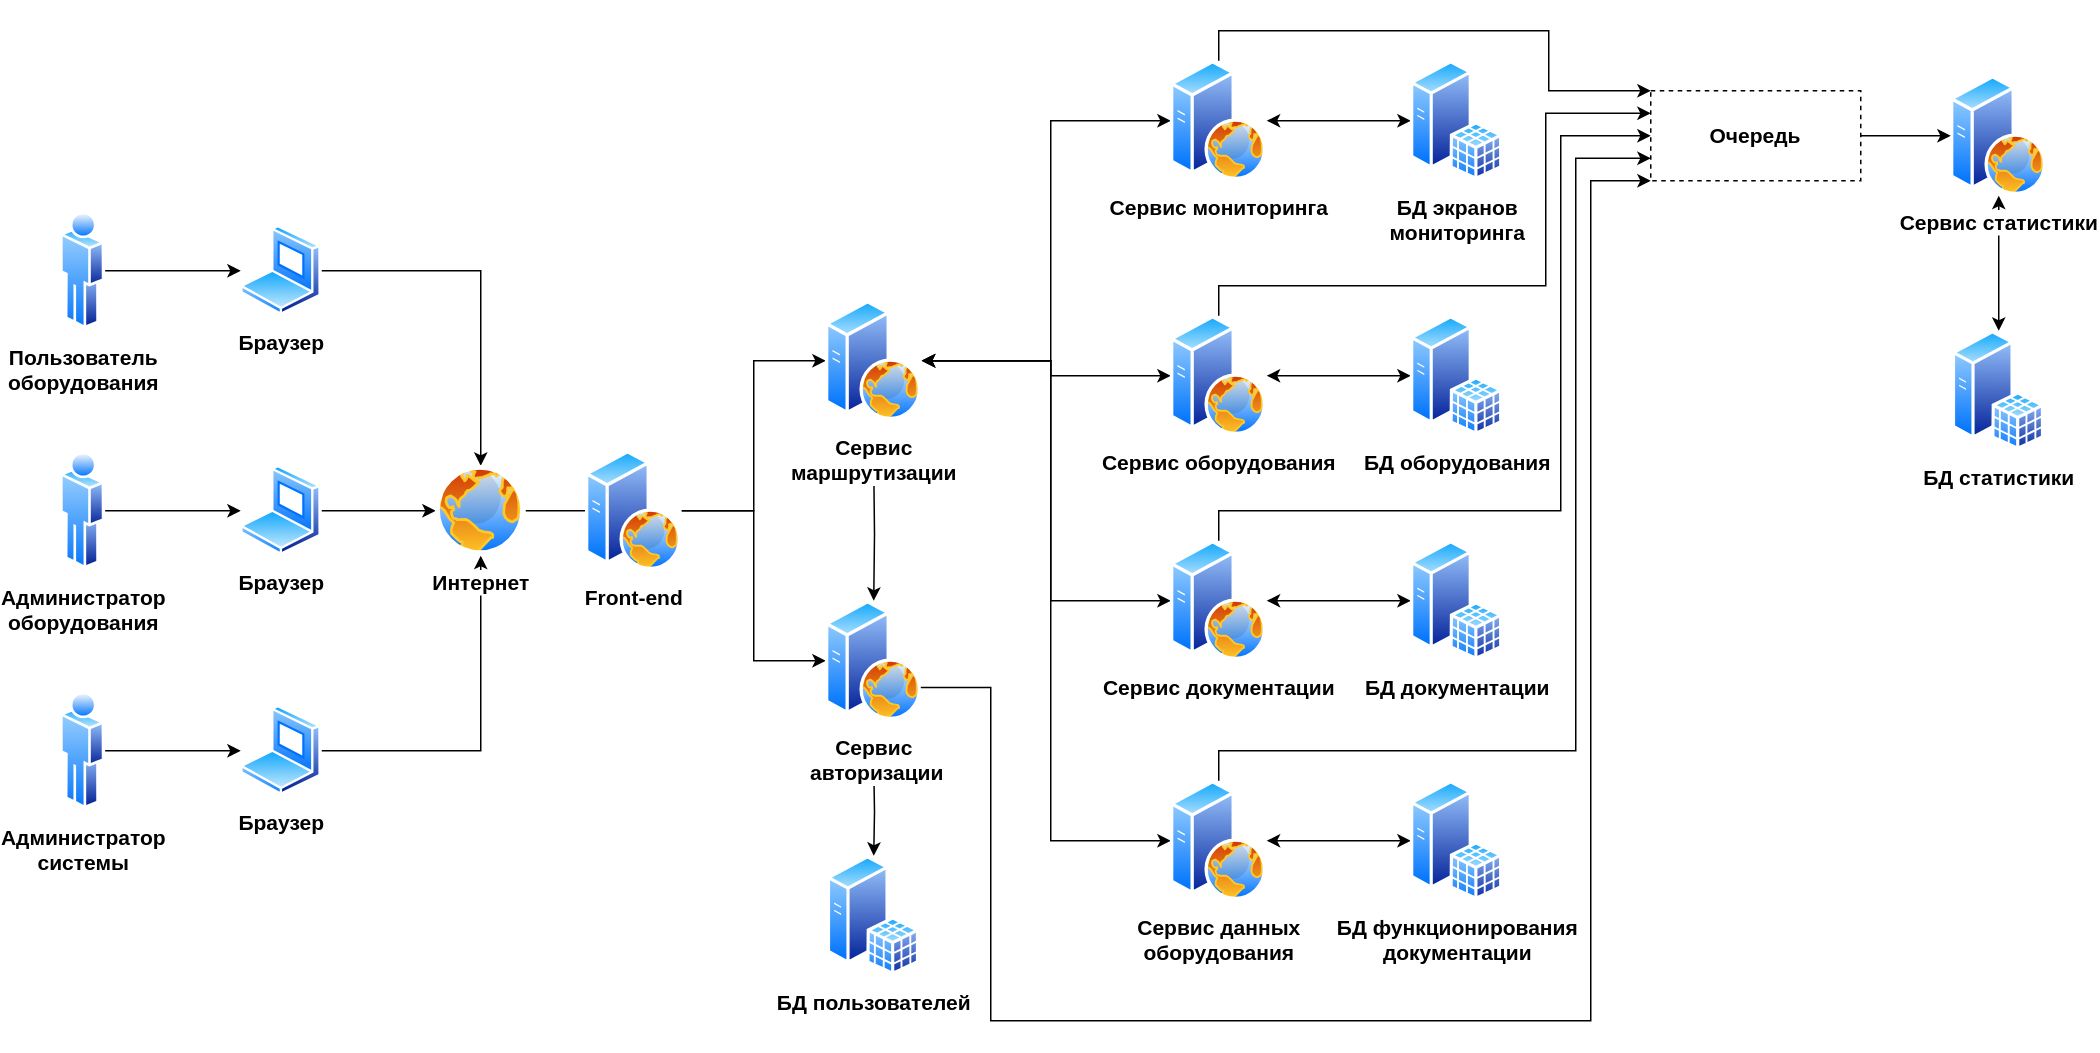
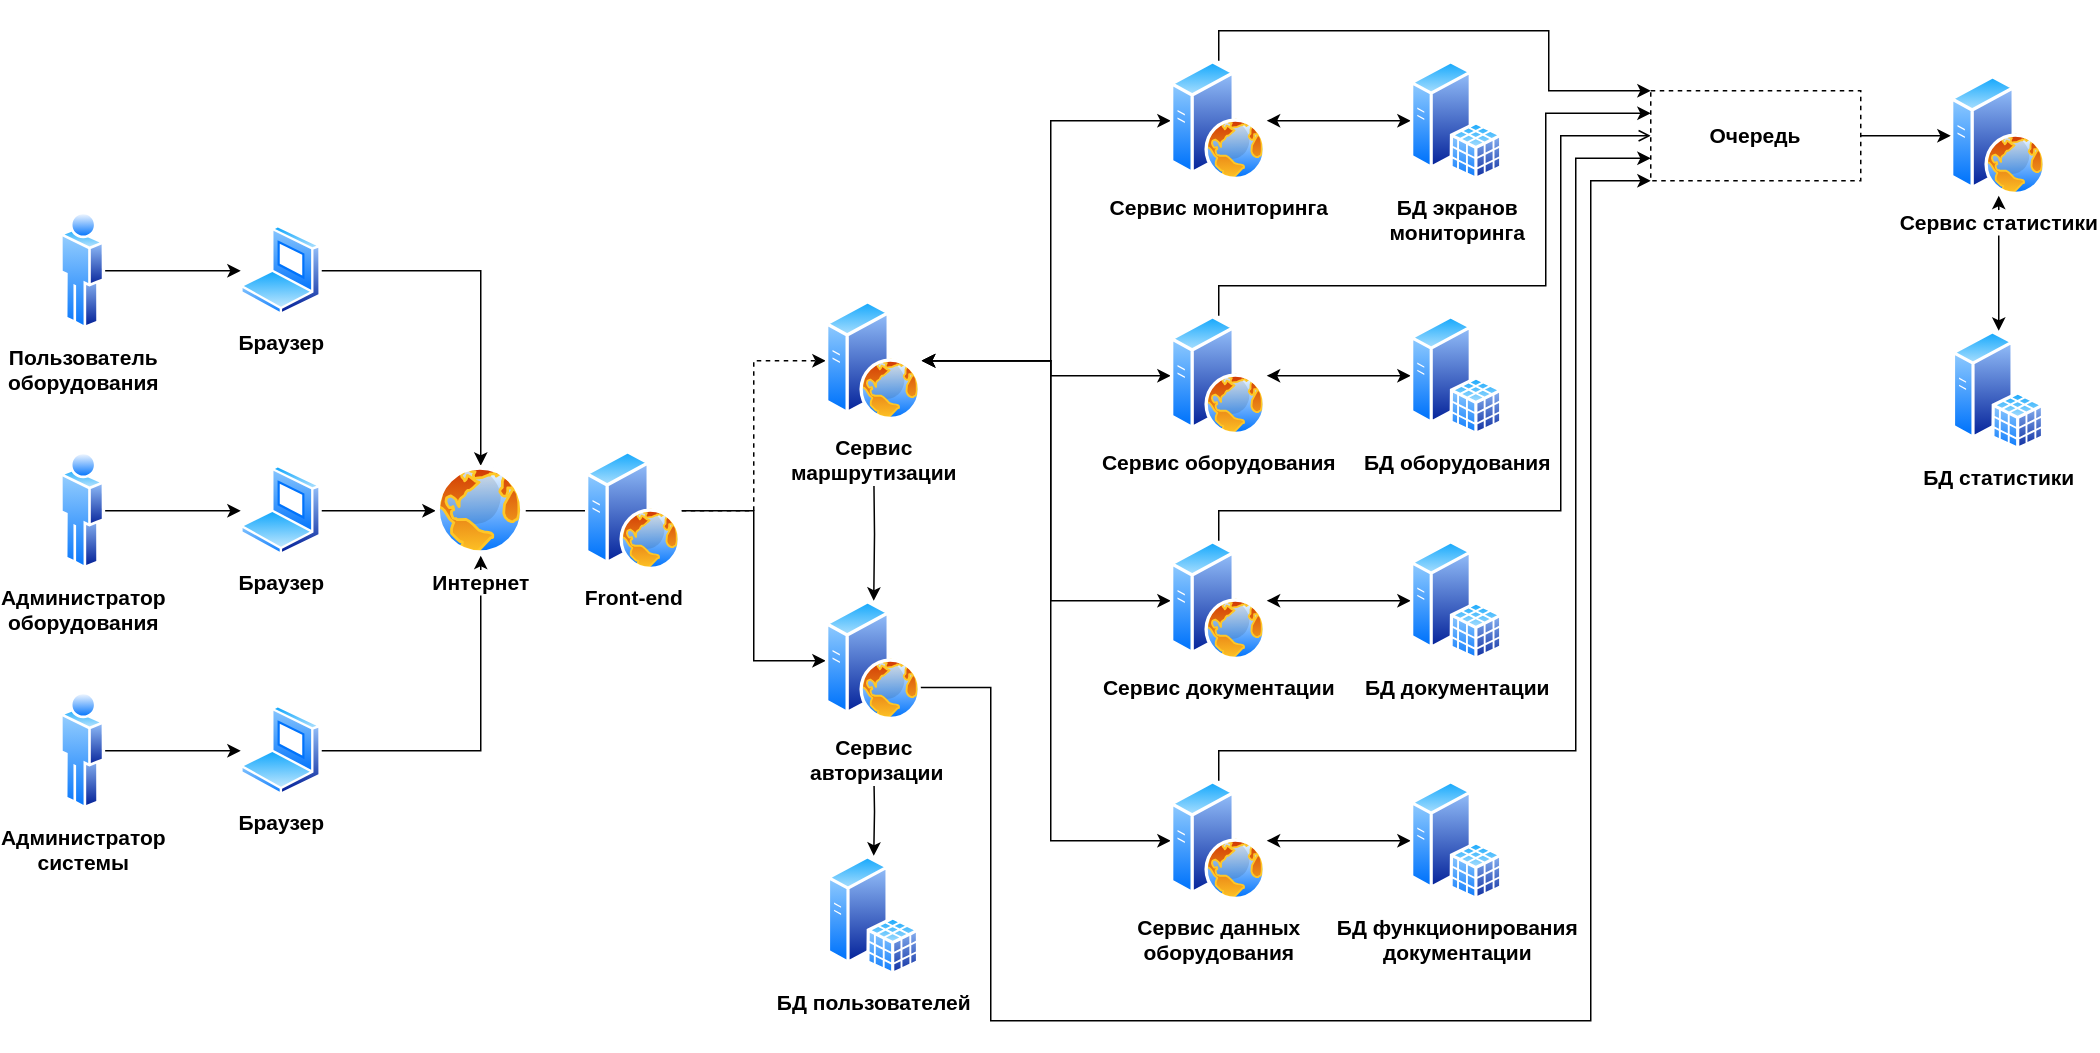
- <mxCell id="32" style="edgeStyle=orthogonalEdgeStyle;rounded=0;orthogonalLoop=1;jettySize=auto;html=1;exitX=0.5;exitY=0;exitDx=0;exitDy=0;entryX=0;entryY=0.5;entryDx=0;entryDy=0;startArrow=none;startFill=0;fontSize=14;fontStyle=1" edge="1" parent="1" source="33" target="48"><mxGeometry relative="1" as="geometry"><Array as="points"><mxPoint x="792" y="340" /><mxPoint x="1020" y="340" /><mxPoint x="1020" y="90" /></Array></mxGeometry></mxCell>
+ <mxCell id="32" style="edgeStyle=orthogonalEdgeStyle;rounded=0;orthogonalLoop=1;jettySize=auto;html=1;exitX=0.5;exitY=0;exitDx=0;exitDy=0;entryX=0;entryY=0.5;entryDx=0;entryDy=0;startArrow=none;startFill=0;fontSize=14;fontStyle=1;endArrow=open;" edge="1" parent="1" source="33" target="48"><mxGeometry relative="1" as="geometry"><Array as="points"><mxPoint x="792" y="340" /><mxPoint x="1020" y="340" /><mxPoint x="1020" y="90" /></Array></mxGeometry></mxCell>
- <mxCell id="16" style="edgeStyle=orthogonalEdgeStyle;rounded=0;orthogonalLoop=1;jettySize=auto;html=1;exitX=1;exitY=0.5;exitDx=0;exitDy=0;entryX=0;entryY=0.5;entryDx=0;entryDy=0;fontSize=14;fontStyle=1" edge="1" parent="1" source="18" target="24"><mxGeometry relative="1" as="geometry" /></mxCell>
+ <mxCell id="16" style="edgeStyle=orthogonalEdgeStyle;rounded=0;orthogonalLoop=1;jettySize=auto;html=1;exitX=1;exitY=0.5;exitDx=0;exitDy=0;entryX=0;entryY=0.5;entryDx=0;entryDy=0;fontSize=14;fontStyle=1;dashed=1;" edge="1" parent="1" source="18" target="24"><mxGeometry relative="1" as="geometry" /></mxCell>
